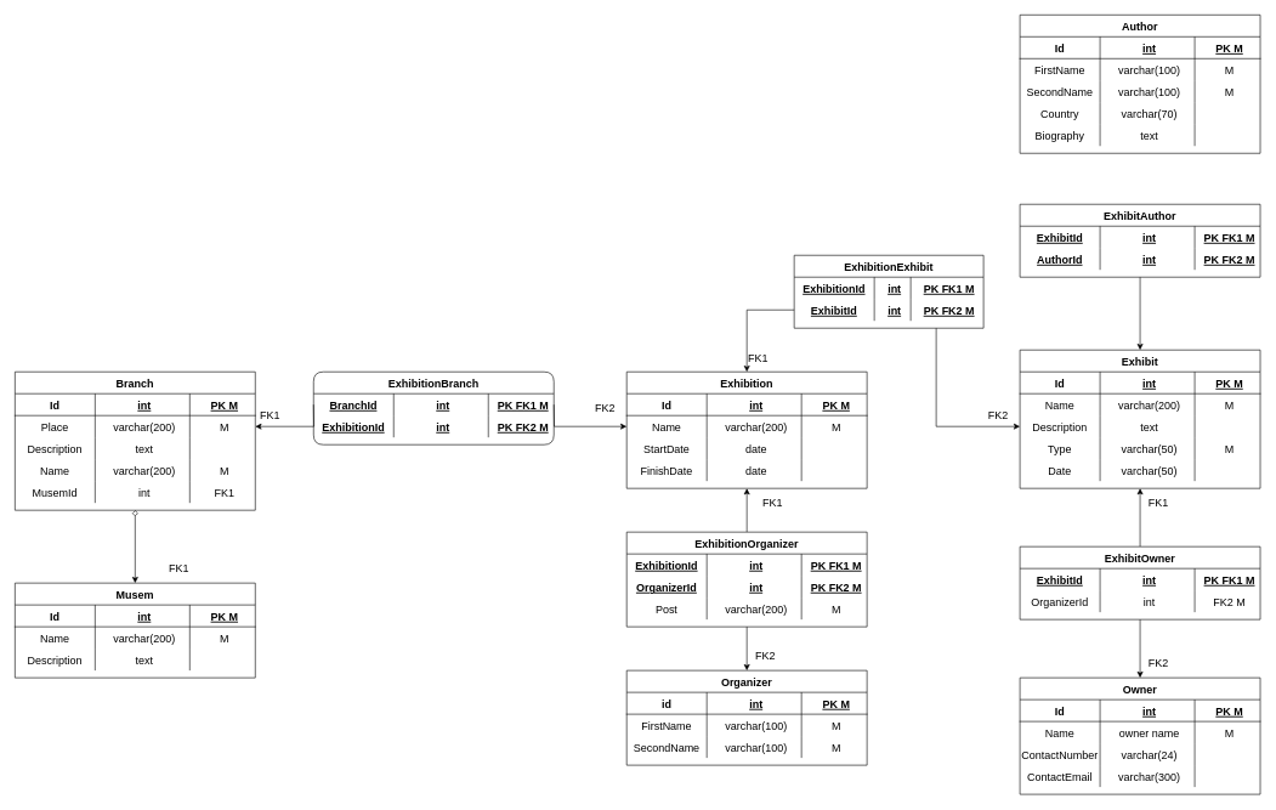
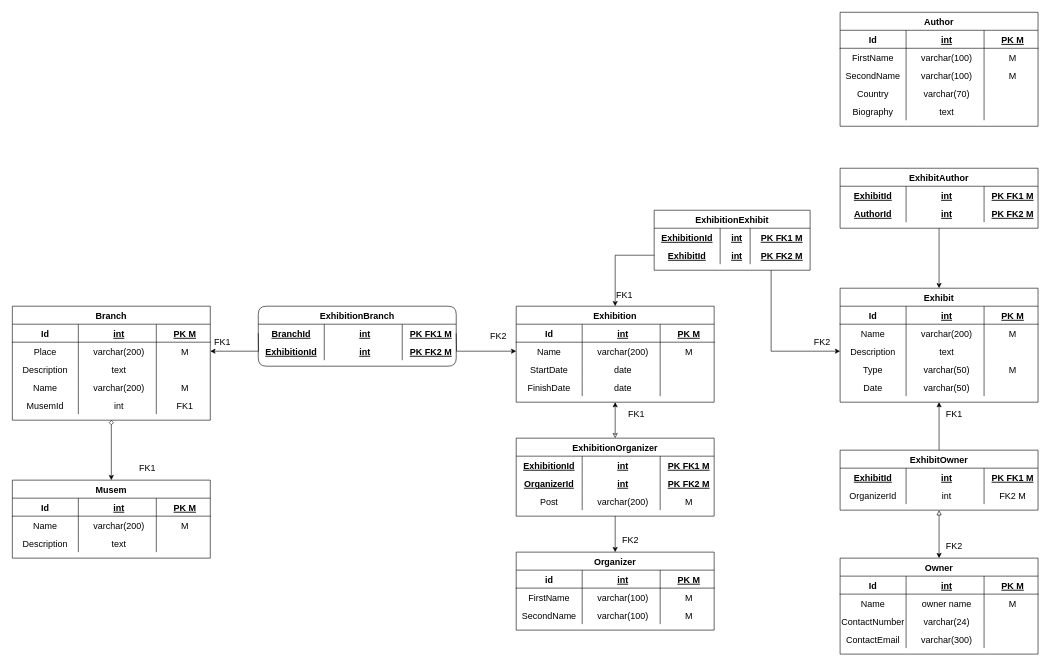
- <mxCell id="95" style="edgeStyle=orthogonalEdgeStyle;rounded=0;orthogonalLoop=1;jettySize=auto;html=1;exitX=0.5;exitY=1;exitDx=0;exitDy=0;startArrow=classic;startFill=1;endArrow=none;endFill=0;fontSize=15;" parent="1" source="97" target="126" edge="1"><mxGeometry relative="1" as="geometry" /></mxCell>
+ <mxCell id="95" style="edgeStyle=orthogonalEdgeStyle;rounded=0;orthogonalLoop=1;jettySize=auto;html=1;exitX=0.5;exitY=1;exitDx=0;exitDy=0;startArrow=classic;startFill=1;endArrow=classic;endFill=0;fontSize=15;" parent="1" source="97" target="126" edge="1"><mxGeometry relative="1" as="geometry" /></mxCell>
- <mxCell id="164" style="edgeStyle=orthogonalEdgeStyle;rounded=0;orthogonalLoop=1;jettySize=auto;html=1;exitX=0.5;exitY=0;exitDx=0;exitDy=0;entryX=0.5;entryY=1;entryDx=0;entryDy=0;startArrow=classic;startFill=1;endArrow=none;endFill=0;fontSize=15;" parent="1" source="165" target="182" edge="1"><mxGeometry relative="1" as="geometry" /></mxCell>
+ <mxCell id="164" style="edgeStyle=orthogonalEdgeStyle;rounded=0;orthogonalLoop=1;jettySize=auto;html=1;exitX=0.5;exitY=0;exitDx=0;exitDy=0;entryX=0.5;entryY=1;entryDx=0;entryDy=0;startArrow=classic;startFill=1;endArrow=block;endFill=0;fontSize=15;" parent="1" source="165" target="182" edge="1"><mxGeometry relative="1" as="geometry" /></mxCell>
